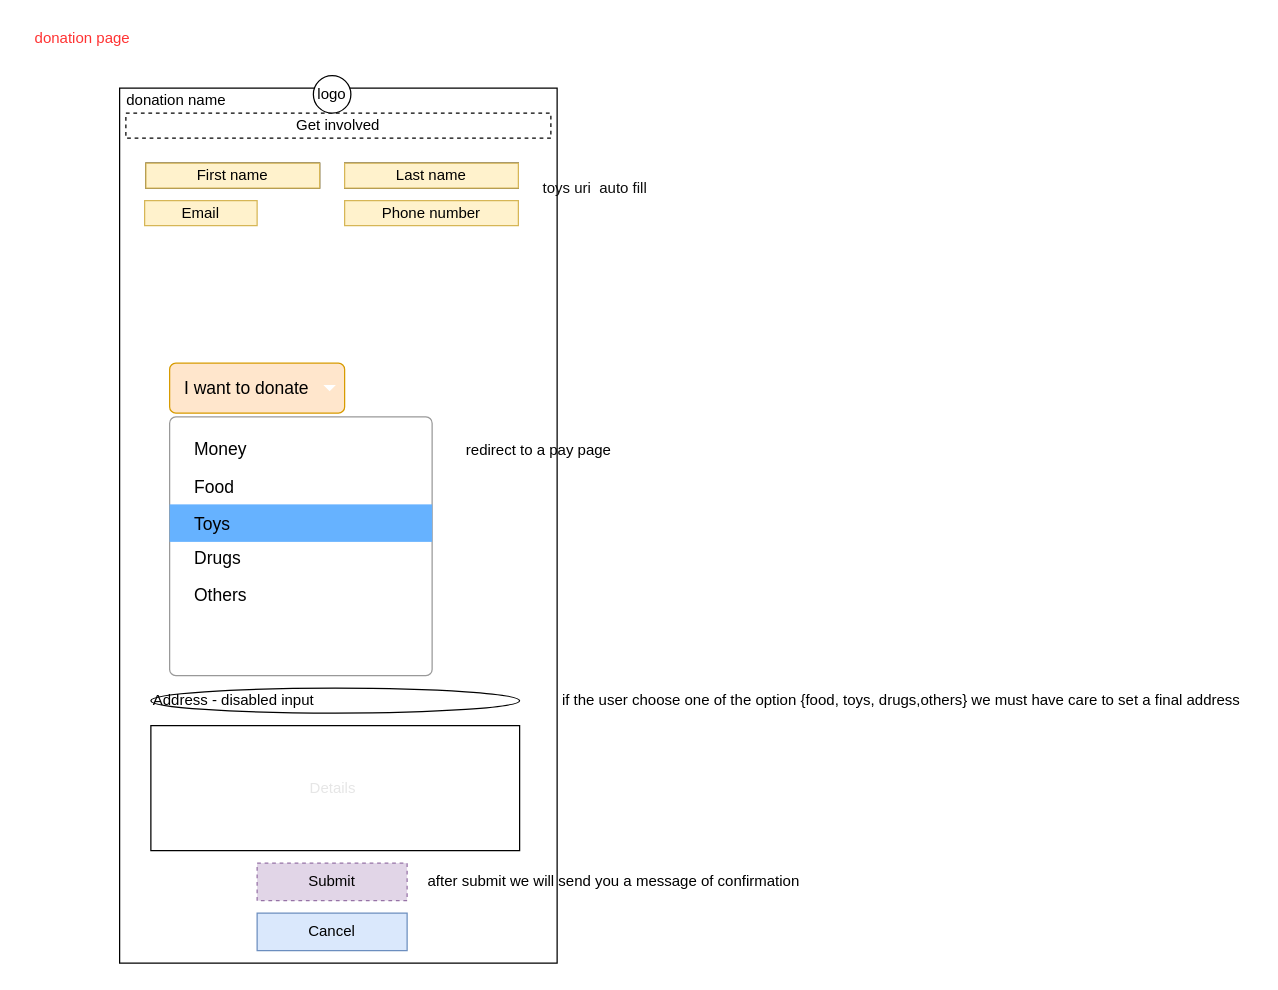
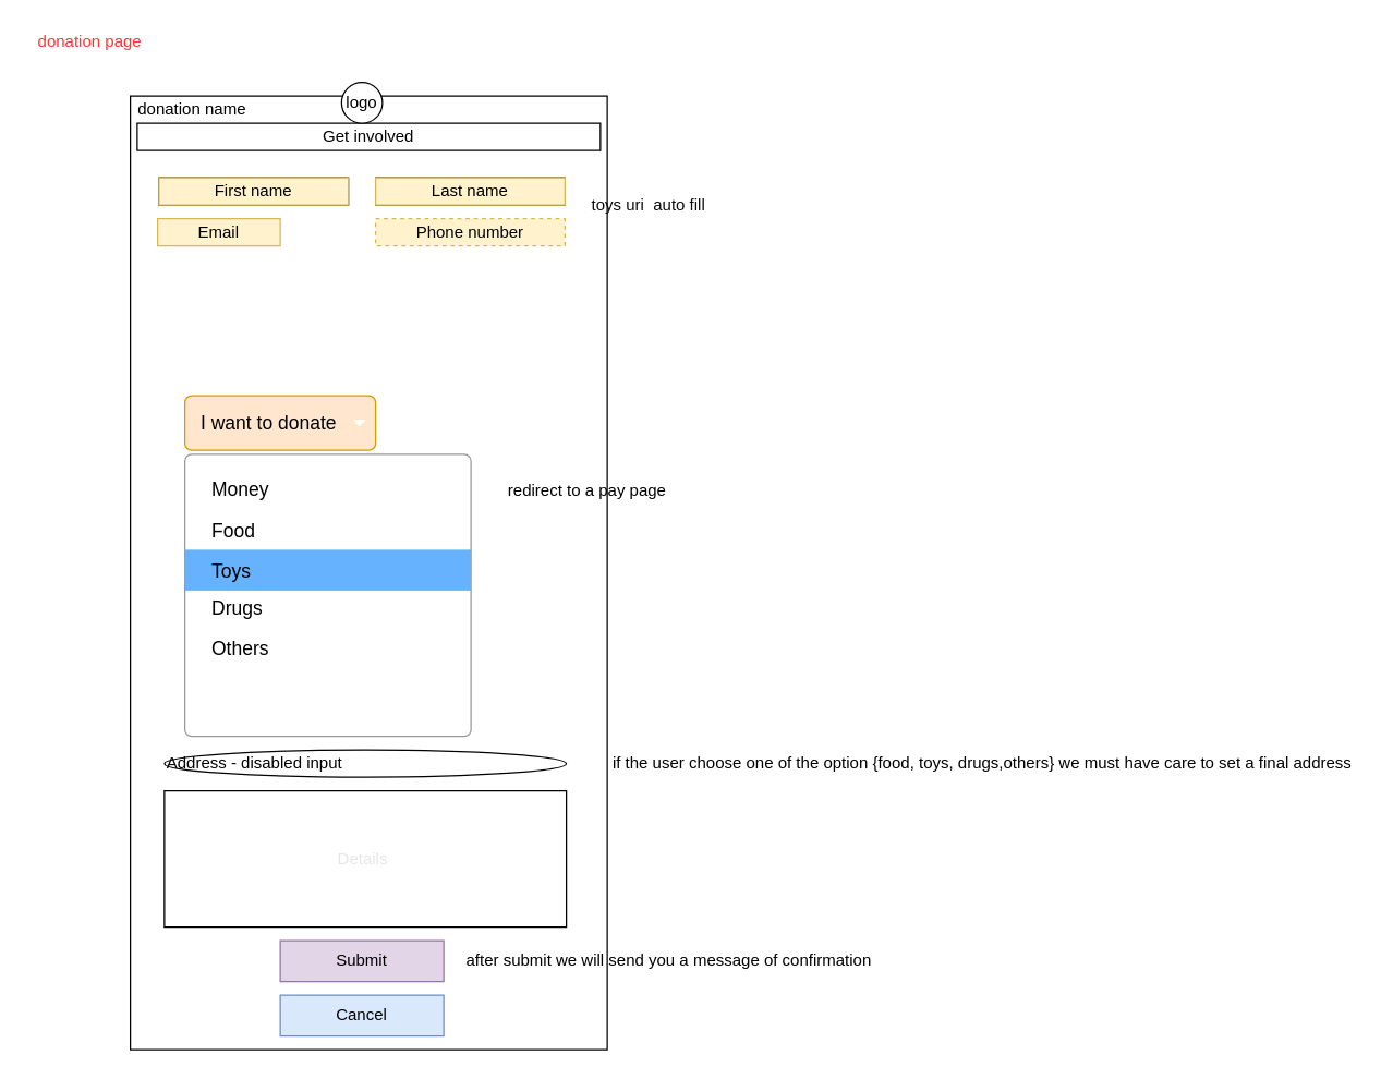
- <mxCell id="3" value="Get involved" style="rounded=0;whiteSpace=wrap;html=1;dashed=1;" parent="1" vertex="1"><mxGeometry x="100" y="90" width="340" height="20" as="geometry" /></mxCell>
+ <mxCell id="3" value="Get involved" style="rounded=0;whiteSpace=wrap;html=1;" parent="1" vertex="1"><mxGeometry x="100" y="90" width="340" height="20" as="geometry" /></mxCell>
- <mxCell id="7" value="Phone number" style="rounded=0;whiteSpace=wrap;html=1;fillColor=#fff2cc;strokeColor=#d6b656;" parent="1" vertex="1"><mxGeometry x="275" y="160" width="139" height="20" as="geometry" /></mxCell>
+ <mxCell id="7" value="Phone number" style="rounded=0;whiteSpace=wrap;html=1;fillColor=#fff2cc;strokeColor=#d6b656;dashed=1;" parent="1" vertex="1"><mxGeometry x="275" y="160" width="139" height="20" as="geometry" /></mxCell>
- <mxCell id="19" value="Submit" style="rounded=0;whiteSpace=wrap;html=1;fillColor=#e1d5e7;strokeColor=#9673a6;dashed=1;" parent="1" vertex="1"><mxGeometry x="205" y="690" width="120" height="30" as="geometry" /></mxCell>
+ <mxCell id="19" value="Submit" style="rounded=0;whiteSpace=wrap;html=1;fillColor=#e1d5e7;strokeColor=#9673a6;" parent="1" vertex="1"><mxGeometry x="205" y="690" width="120" height="30" as="geometry" /></mxCell>
